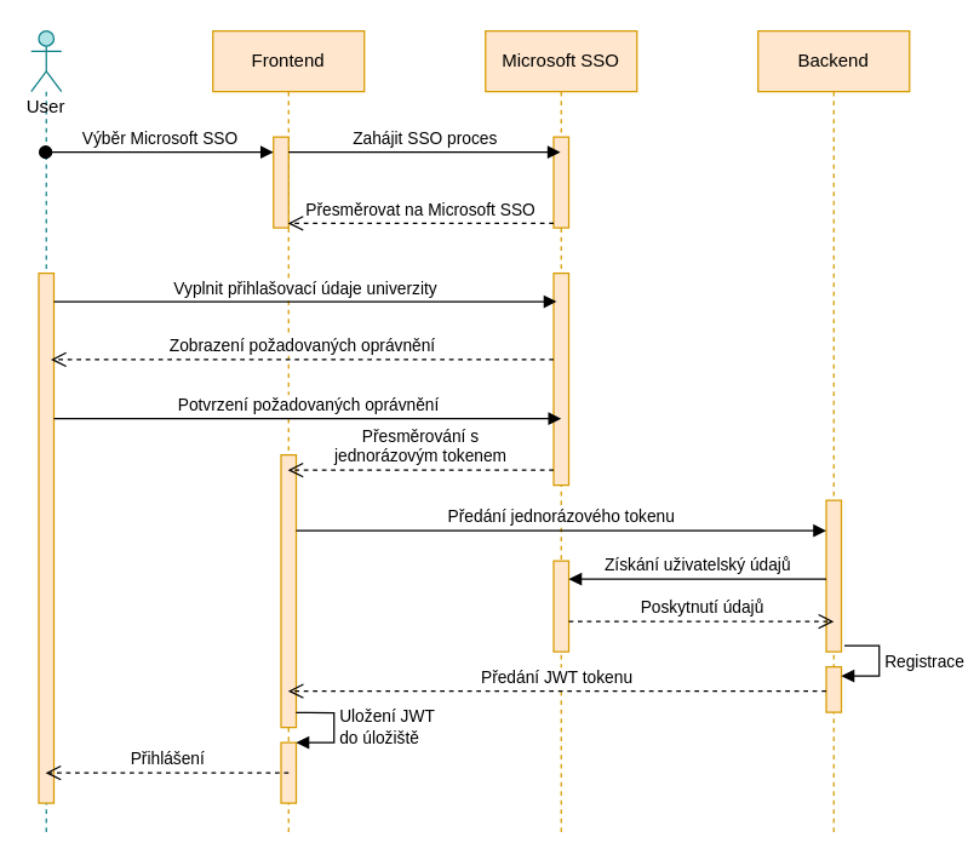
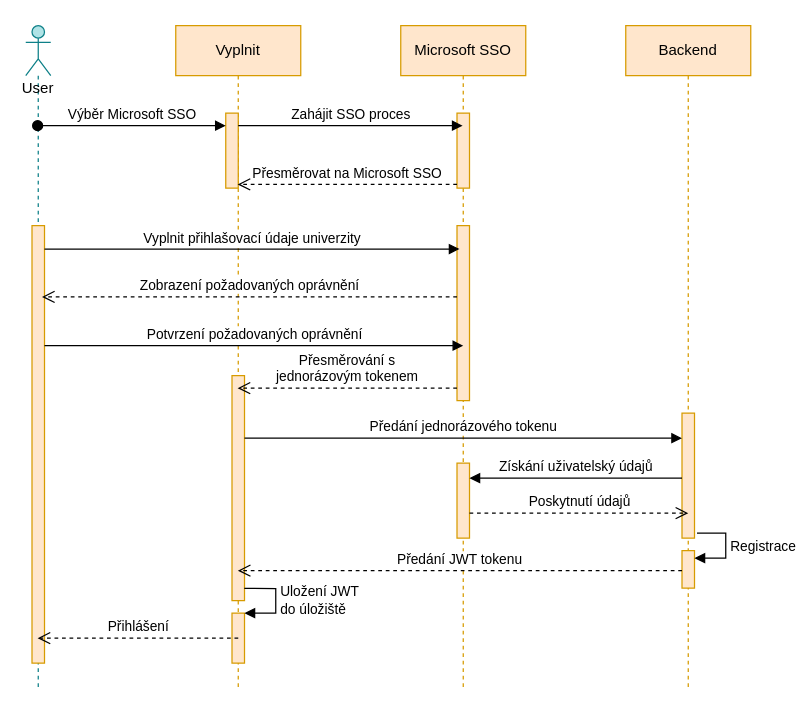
- <mxCell id="4" value="Frontend" style="shape=umlLifeline;perimeter=lifelinePerimeter;whiteSpace=wrap;html=1;container=1;collapsible=0;recursiveResize=0;outlineConnect=0;fillColor=#ffe6cc;strokeColor=#d79b00;" vertex="1" parent="1"><mxGeometry x="140" y="20" width="100" height="530" as="geometry" /></mxCell>
+ <mxCell id="4" value="Vyplnit" style="shape=umlLifeline;perimeter=lifelinePerimeter;whiteSpace=wrap;html=1;container=1;collapsible=0;recursiveResize=0;outlineConnect=0;fillColor=#ffe6cc;strokeColor=#d79b00;" vertex="1" parent="1"><mxGeometry x="140" y="20" width="100" height="530" as="geometry" /></mxCell>
